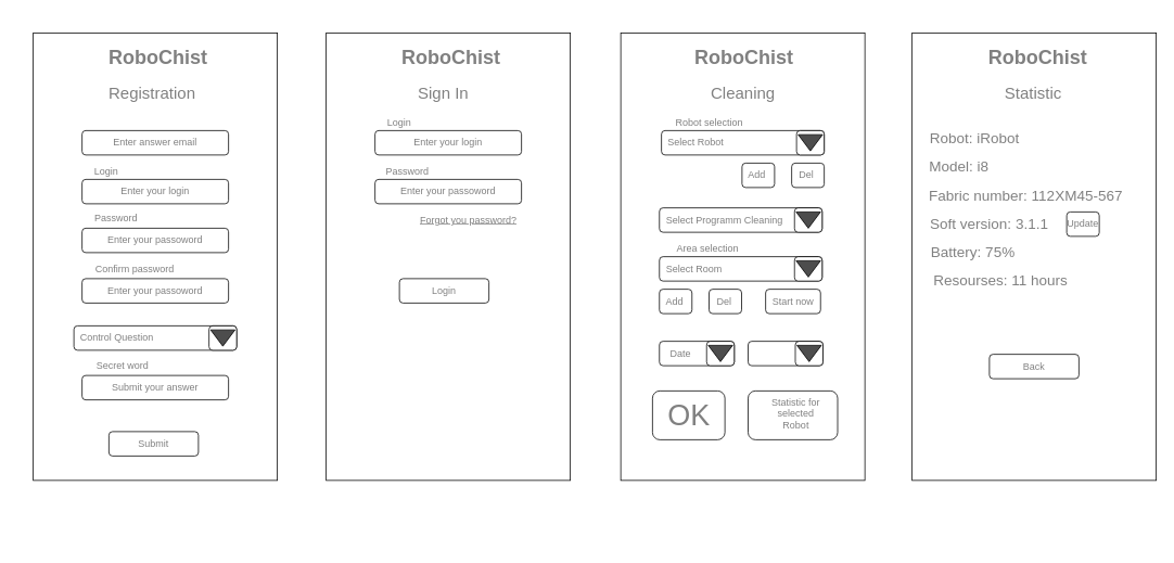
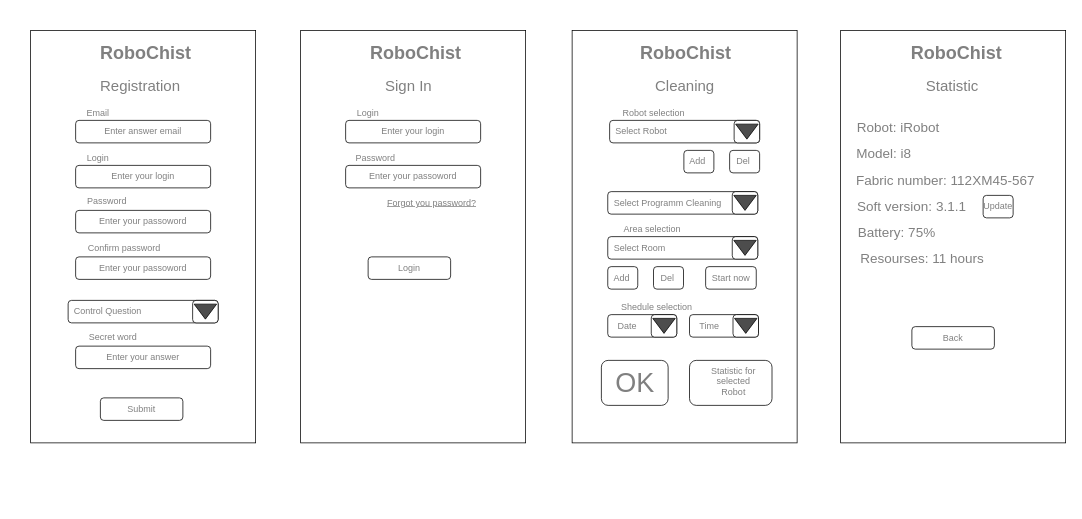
+ <mxCell id="6" value="Email" style="text;html=1;strokeColor=none;fillColor=none;align=center;verticalAlign=middle;whiteSpace=wrap;rounded=0;fontColor=#808080;" parent="4" vertex="1"><mxGeometry y="10" width="60" height="20" as="geometry" /></mxCell>
+ <mxCell id="68" value="Shedule selection" style="text;html=1;strokeColor=none;fillColor=none;align=center;verticalAlign=middle;whiteSpace=wrap;rounded=0;fontColor=#808080;" vertex="1" parent="1"><mxGeometry x="815.5" y="399" width="118" height="20" as="geometry" /></mxCell>
+ <mxCell id="65" value="Time" style="text;html=1;strokeColor=none;fillColor=none;align=left;verticalAlign=middle;whiteSpace=wrap;rounded=0;fontColor=#808080;" vertex="1" parent="1"><mxGeometry x="929.5" y="424" width="42" height="20" as="geometry" /></mxCell>
- <mxCell id="26" value="Submit your answer" style="text;html=1;strokeColor=none;fillColor=none;align=center;verticalAlign=middle;whiteSpace=wrap;rounded=0;fontColor=#808080;" vertex="1" parent="2"><mxGeometry x="90" y="446" width="160" height="20" as="geometry" /></mxCell>
+ <mxCell id="26" value="Enter your answer" style="text;html=1;strokeColor=none;fillColor=none;align=center;verticalAlign=middle;whiteSpace=wrap;rounded=0;fontColor=#808080;" vertex="1" parent="2"><mxGeometry x="90" y="446" width="160" height="20" as="geometry" /></mxCell>
